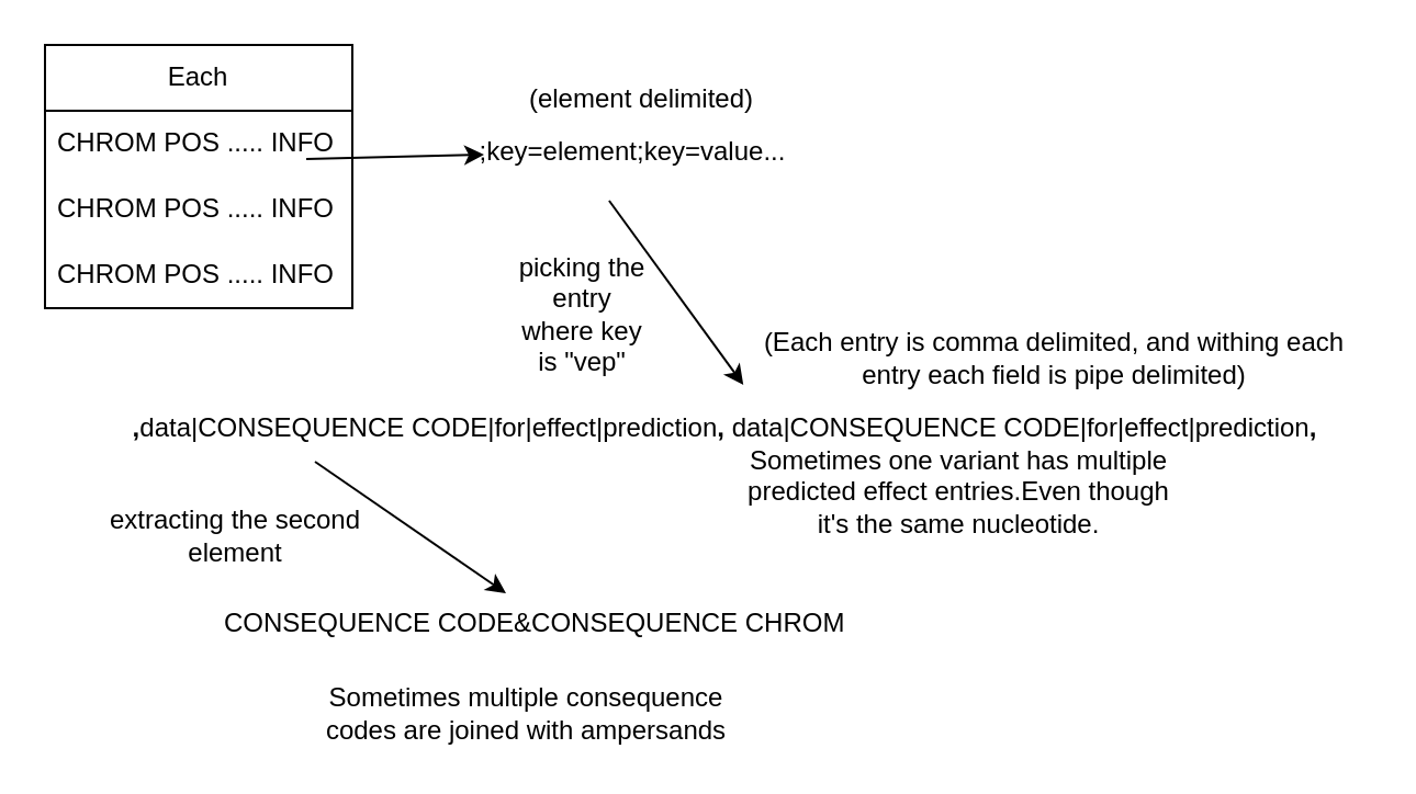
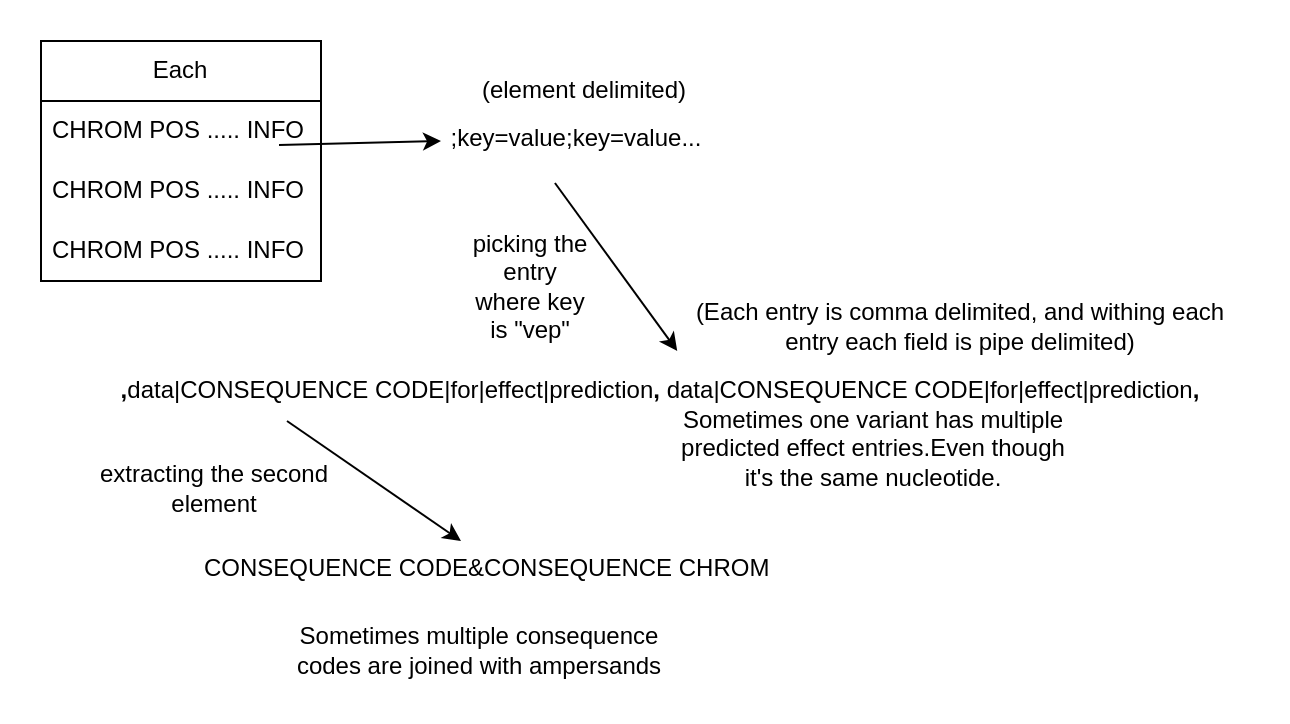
- <mxCell id="7" value=";key=element;key=value..." style="text;html=1;strokeColor=none;fillColor=none;align=center;verticalAlign=middle;whiteSpace=wrap;rounded=0;" parent="1" vertex="1"><mxGeometry x="193" y="54" width="190" height="30" as="geometry" /></mxCell>
+ <mxCell id="7" value=";key=value;key=value..." style="text;html=1;strokeColor=none;fillColor=none;align=center;verticalAlign=middle;whiteSpace=wrap;rounded=0;" parent="1" vertex="1"><mxGeometry x="193" y="54" width="190" height="30" as="geometry" /></mxCell>
